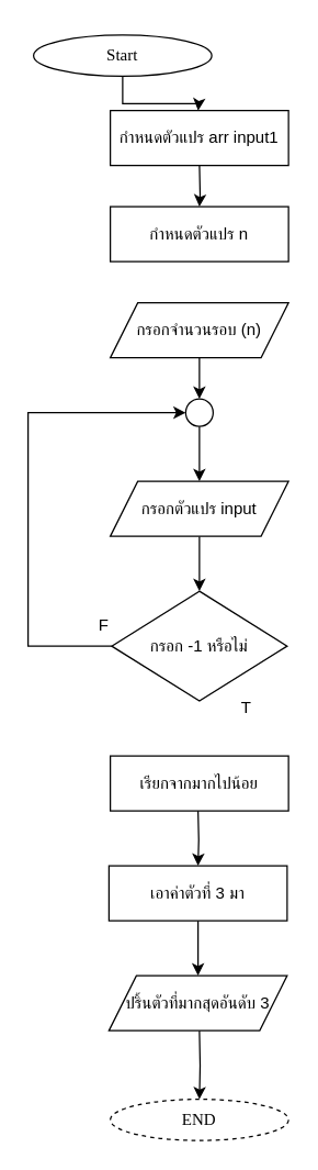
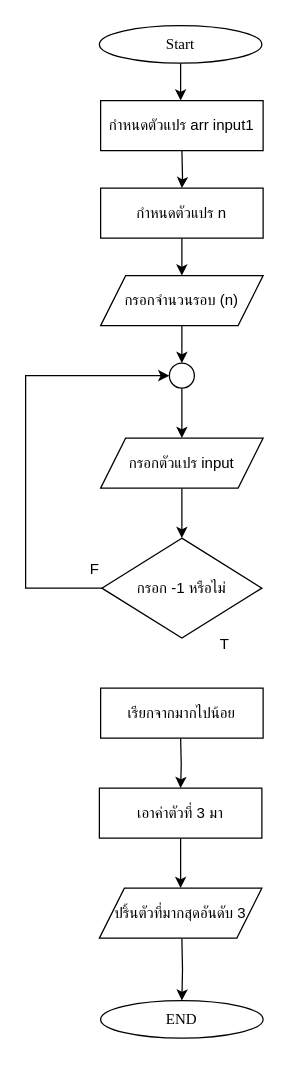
- <mxCell id="3" value="&lt;font data-font-src=&quot;https://fonts.googleapis.com/css?family=Sarabun&quot; face=&quot;Sarabun&quot;&gt;Start&lt;/font&gt;" style="ellipse;whiteSpace=wrap;html=1;" vertex="1" parent="1"><mxGeometry x="24" y="25" width="130" height="30" as="geometry" /></mxCell>
+ <mxCell id="3" value="&lt;font data-font-src=&quot;https://fonts.googleapis.com/css?family=Sarabun&quot; face=&quot;Sarabun&quot;&gt;Start&lt;/font&gt;" style="ellipse;whiteSpace=wrap;html=1;" vertex="1" parent="1"><mxGeometry x="79" y="20" width="130" height="30" as="geometry" /></mxCell>
+ <mxCell id="5" value="" style="edgeStyle=orthogonalEdgeStyle;rounded=0;orthogonalLoop=1;jettySize=auto;html=1;entryX=0.5;entryY=0;entryDx=0;entryDy=0;" edge="1" parent="1" source="6" target="20"><mxGeometry relative="1" as="geometry"><mxPoint x="145" y="230" as="targetPoint" /></mxGeometry></mxCell>
- <mxCell id="15" value="&lt;font face=&quot;Sarabun&quot;&gt;END&lt;/font&gt;" style="ellipse;whiteSpace=wrap;html=1;dashed=1;" vertex="1" parent="1"><mxGeometry x="80" y="800" width="130" height="30" as="geometry" /></mxCell>
+ <mxCell id="15" value="&lt;font face=&quot;Sarabun&quot;&gt;END&lt;/font&gt;" style="ellipse;whiteSpace=wrap;html=1;" vertex="1" parent="1"><mxGeometry x="80" y="800" width="130" height="30" as="geometry" /></mxCell>
